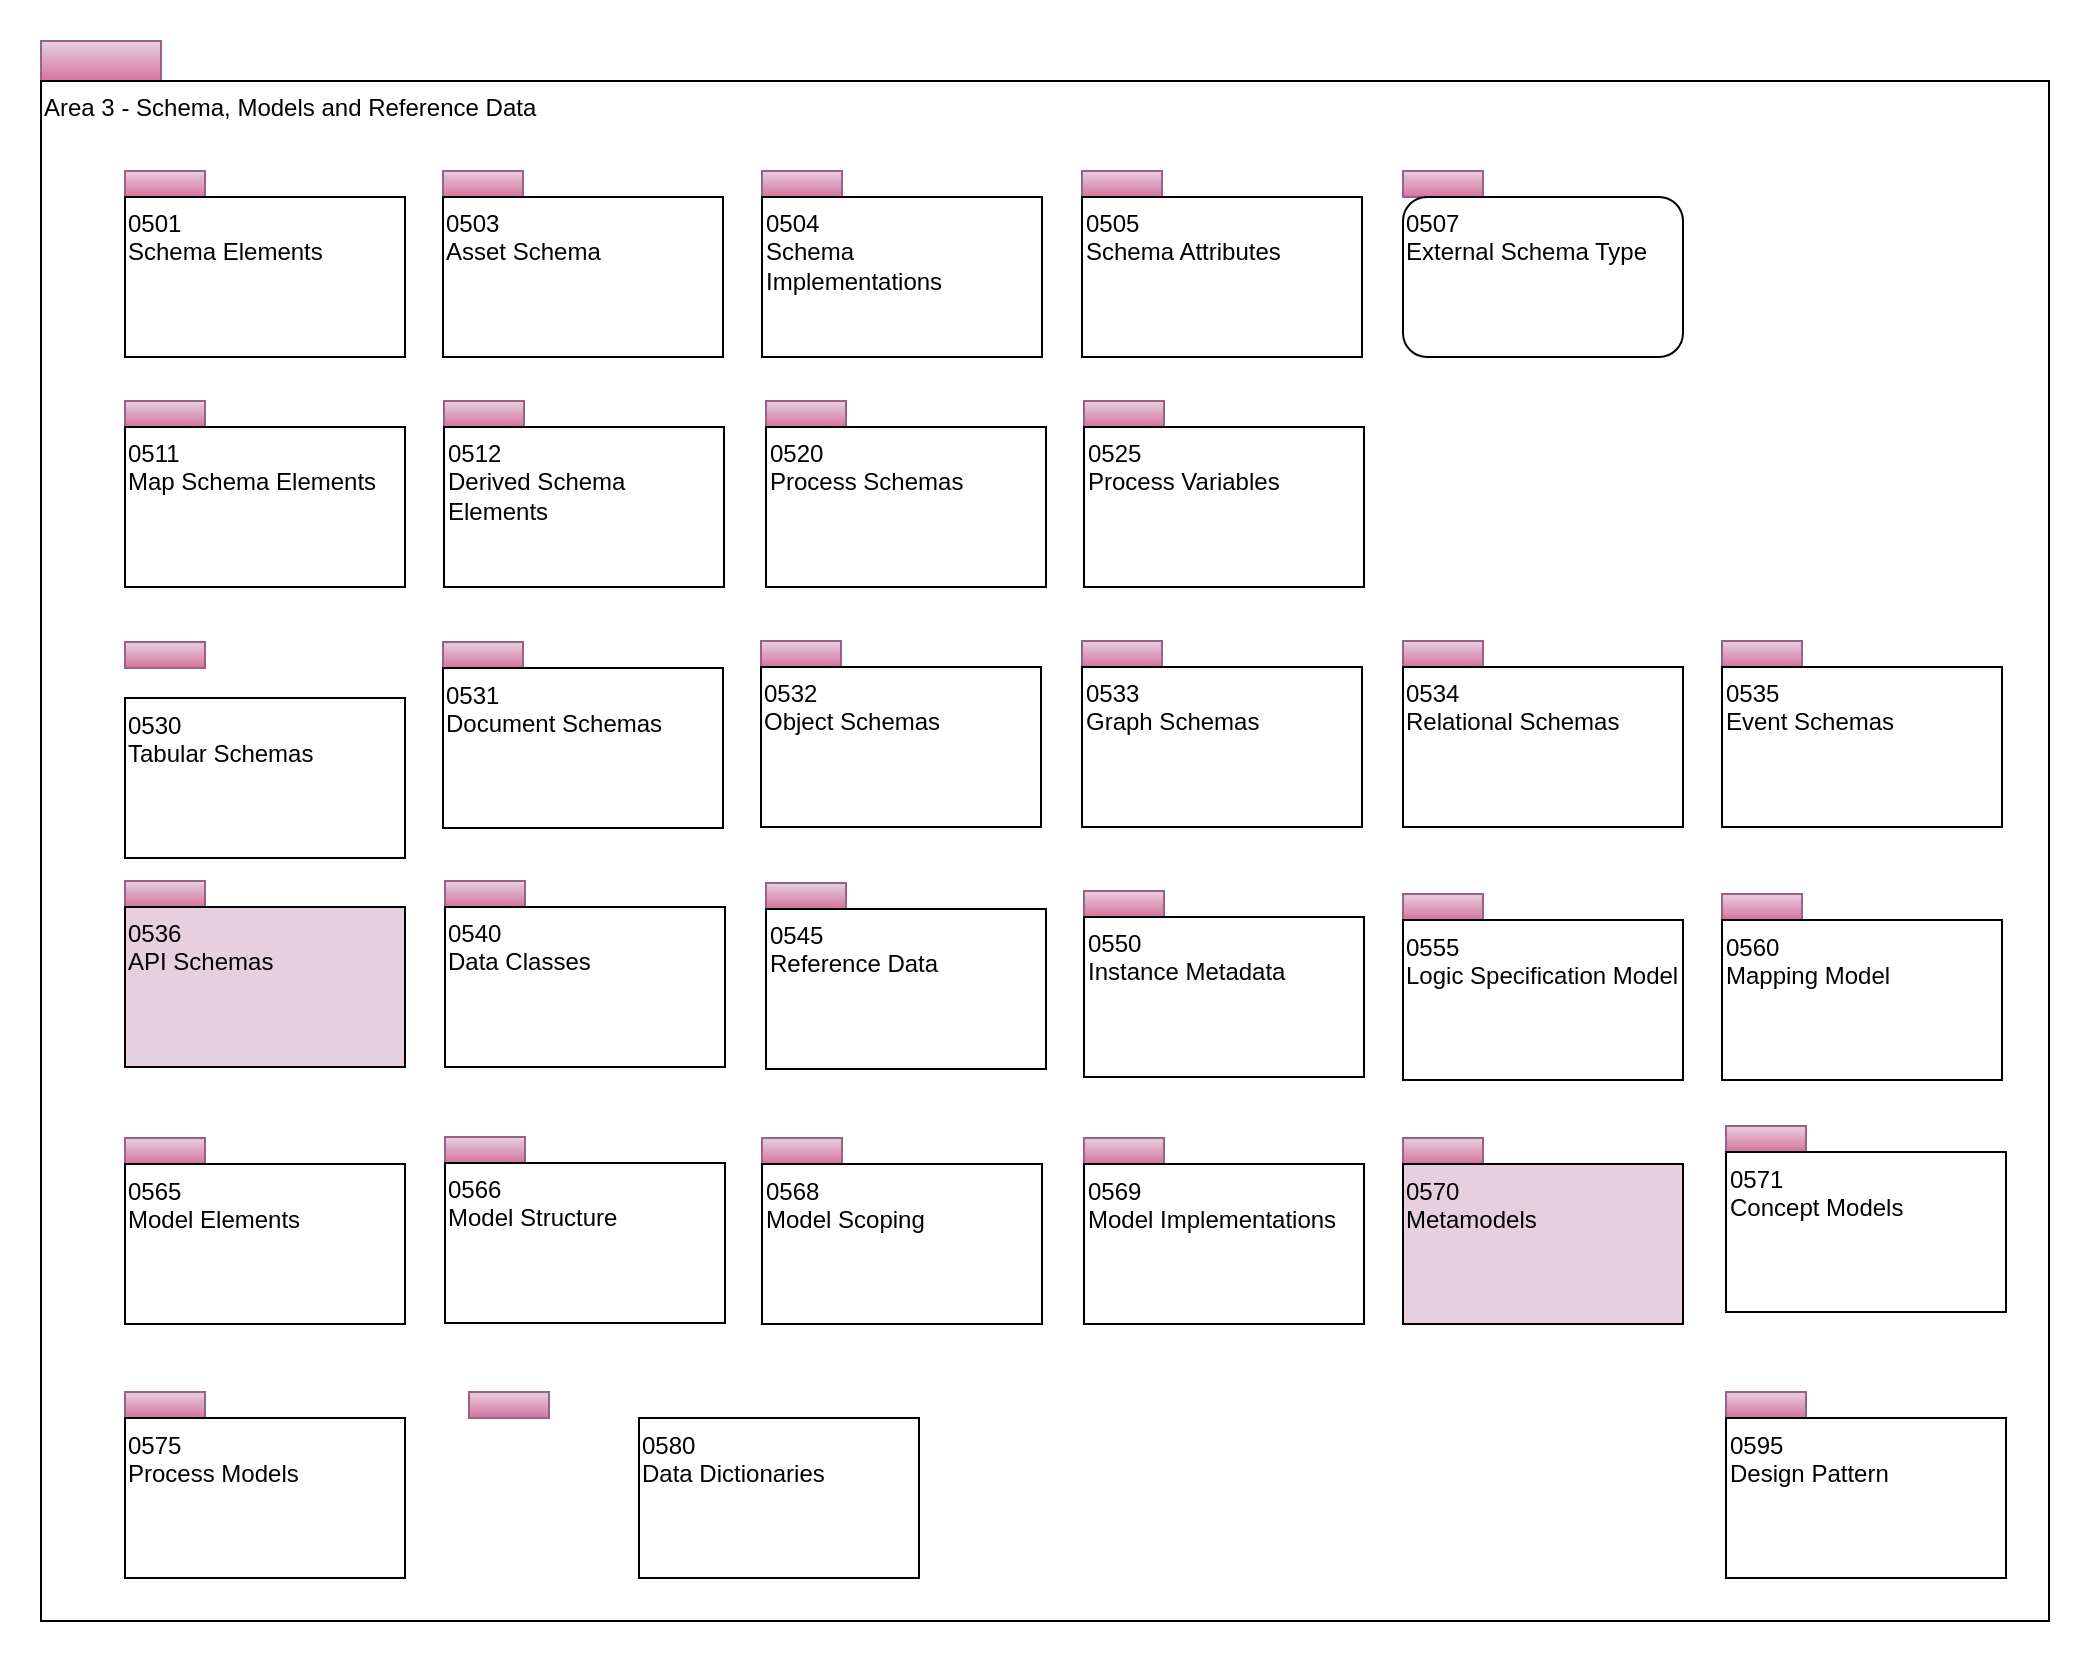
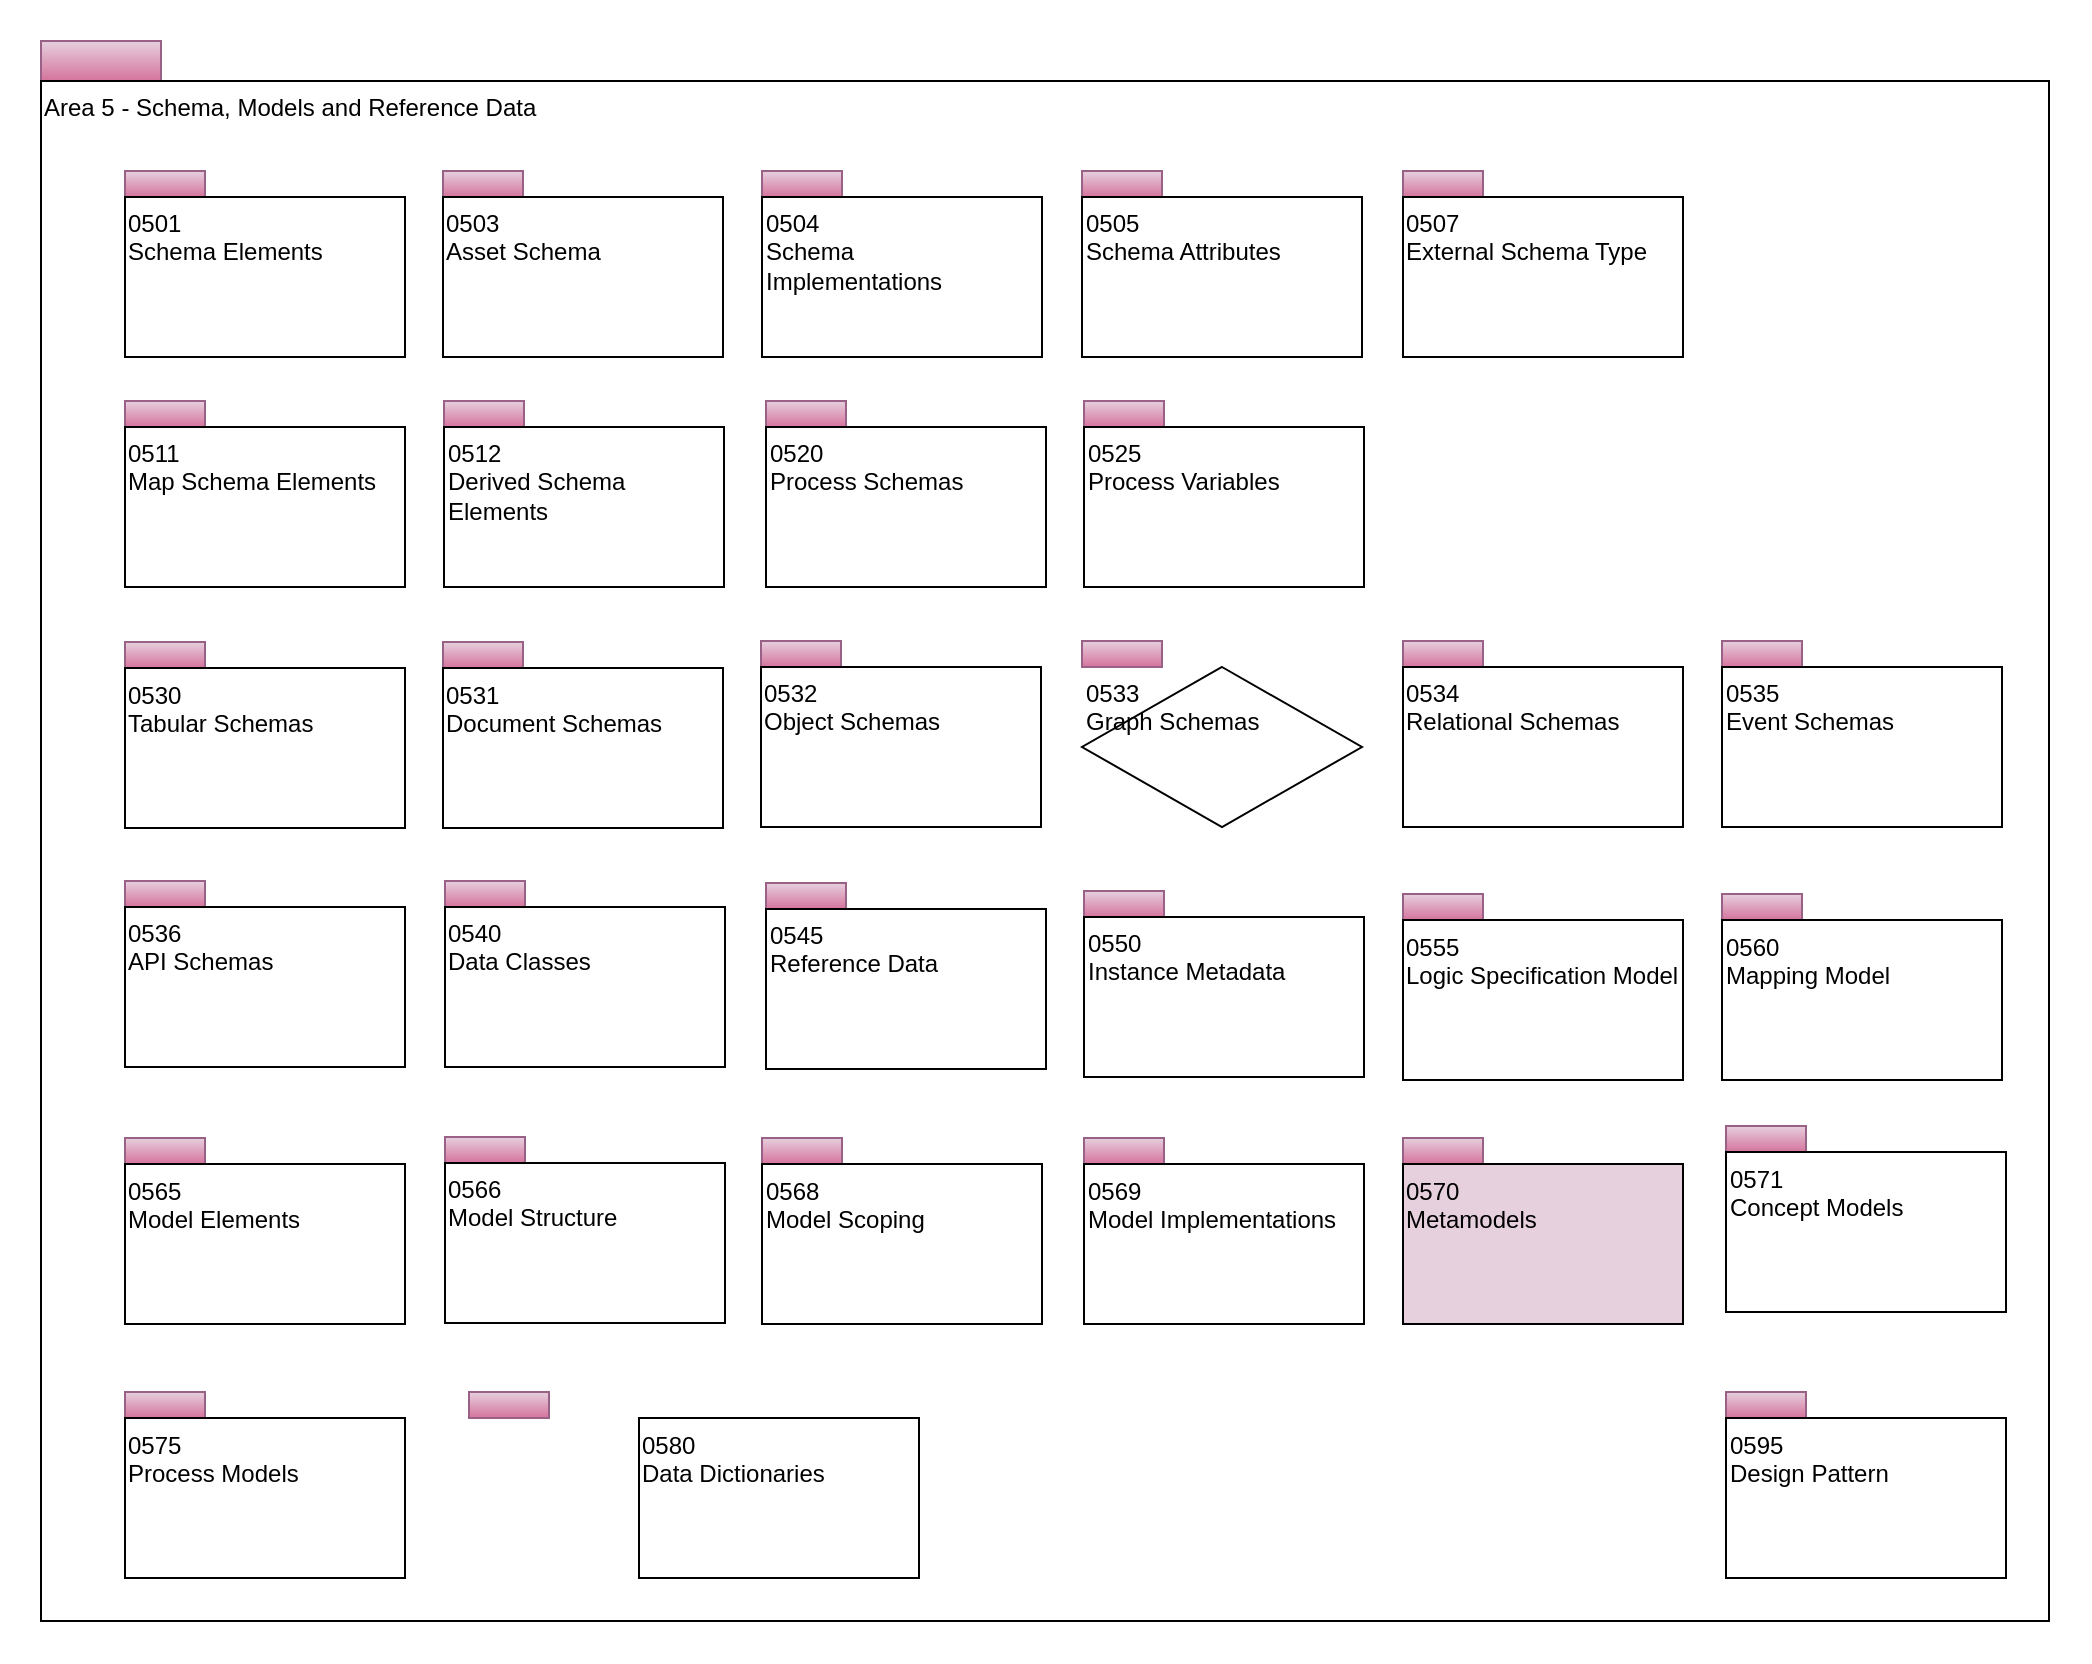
- <mxCell id="3" value="Area 3 - Schema, Models and Reference Data" style="rounded=0;whiteSpace=wrap;html=1;align=left;verticalAlign=top;" parent="1" vertex="1"><mxGeometry x="20" y="40" width="1004" height="770" as="geometry" /></mxCell>
+ <mxCell id="3" value="Area 5 - Schema, Models and Reference Data" style="rounded=0;whiteSpace=wrap;html=1;align=left;verticalAlign=top;" parent="1" vertex="1"><mxGeometry x="20" y="40" width="1004" height="770" as="geometry" /></mxCell>
- <mxCell id="55" value="0507&lt;br&gt;External Schema Type" style="whiteSpace=wrap;html=1;align=left;verticalAlign=top;rounded=1;" parent="1" vertex="1"><mxGeometry x="701" y="98" width="140" height="80" as="geometry" /></mxCell>
+ <mxCell id="55" value="0507&lt;br&gt;External Schema Type" style="rounded=0;whiteSpace=wrap;html=1;align=left;verticalAlign=top;" parent="1" vertex="1"><mxGeometry x="701" y="98" width="140" height="80" as="geometry" /></mxCell>
- <mxCell id="37" value="0533&lt;br&gt;Graph Schemas&lt;br&gt;" style="rounded=0;whiteSpace=wrap;html=1;align=left;verticalAlign=top;" parent="1" vertex="1"><mxGeometry x="540.5" y="333" width="140" height="80" as="geometry" /></mxCell>
+ <mxCell id="37" value="0533&lt;br&gt;Graph Schemas&lt;br&gt;" style="rhombus;whiteSpace=wrap;html=1;align=left;verticalAlign=top;" parent="1" vertex="1"><mxGeometry x="540.5" y="333" width="140" height="80" as="geometry" /></mxCell>
- <mxCell id="31" value="0530&lt;br&gt;Tabular Schemas&lt;br&gt;" style="rounded=0;whiteSpace=wrap;html=1;align=left;verticalAlign=top;" parent="1" vertex="1"><mxGeometry x="62" y="348.5" width="140" height="80" as="geometry" /></mxCell>
+ <mxCell id="31" value="0530&lt;br&gt;Tabular Schemas&lt;br&gt;" style="rounded=0;whiteSpace=wrap;html=1;align=left;verticalAlign=top;" parent="1" vertex="1"><mxGeometry x="62" y="333.5" width="140" height="80" as="geometry" /></mxCell>
- <mxCell id="21" value="0536&lt;br&gt;API Schemas&lt;br&gt;" style="rounded=0;whiteSpace=wrap;html=1;align=left;verticalAlign=top;fillColor=#e6d0de;" parent="1" vertex="1"><mxGeometry x="62" y="453" width="140" height="80" as="geometry" /></mxCell>
+ <mxCell id="21" value="0536&lt;br&gt;API Schemas&lt;br&gt;" style="rounded=0;whiteSpace=wrap;html=1;align=left;verticalAlign=top;" parent="1" vertex="1"><mxGeometry x="62" y="453" width="140" height="80" as="geometry" /></mxCell>
